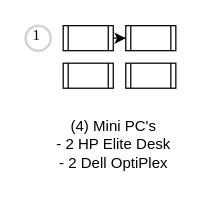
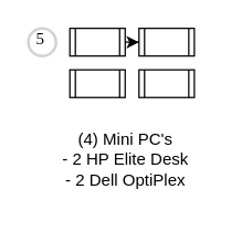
- <mxCell id="2" value="1" style="ellipse;whiteSpace=wrap;html=1;aspect=fixed;strokeWidth=2;fontFamily=Tahoma;spacingBottom=4;spacingRight=2;strokeColor=#d3d3d3;" vertex="1" parent="1"><mxGeometry x="20" y="20" width="20" height="20" as="geometry" /></mxCell>
+ <mxCell id="2" value="5" style="ellipse;whiteSpace=wrap;html=1;aspect=fixed;strokeWidth=2;fontFamily=Tahoma;spacingBottom=4;spacingRight=2;strokeColor=#d3d3d3;" vertex="1" parent="1"><mxGeometry x="20" y="20" width="20" height="20" as="geometry" /></mxCell>
